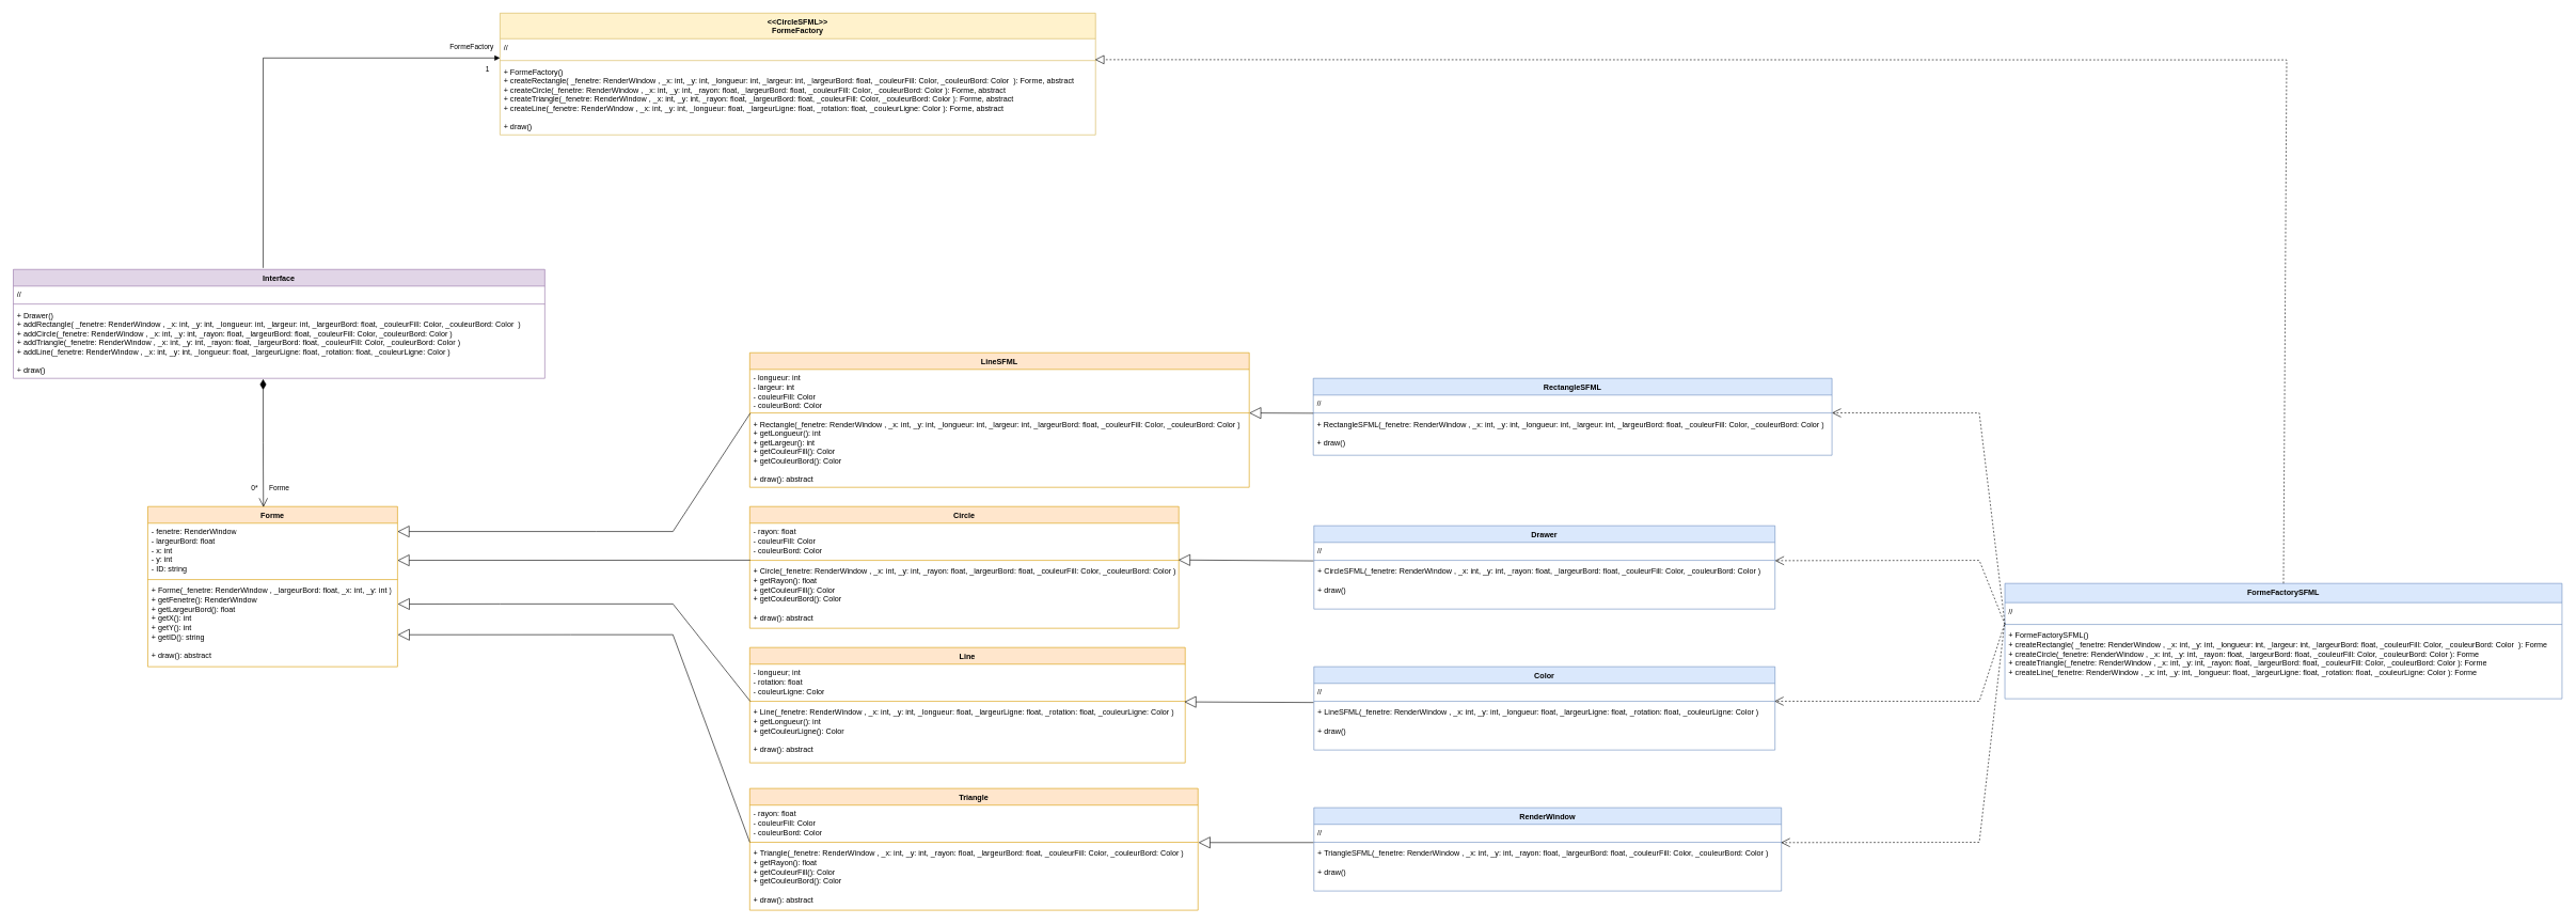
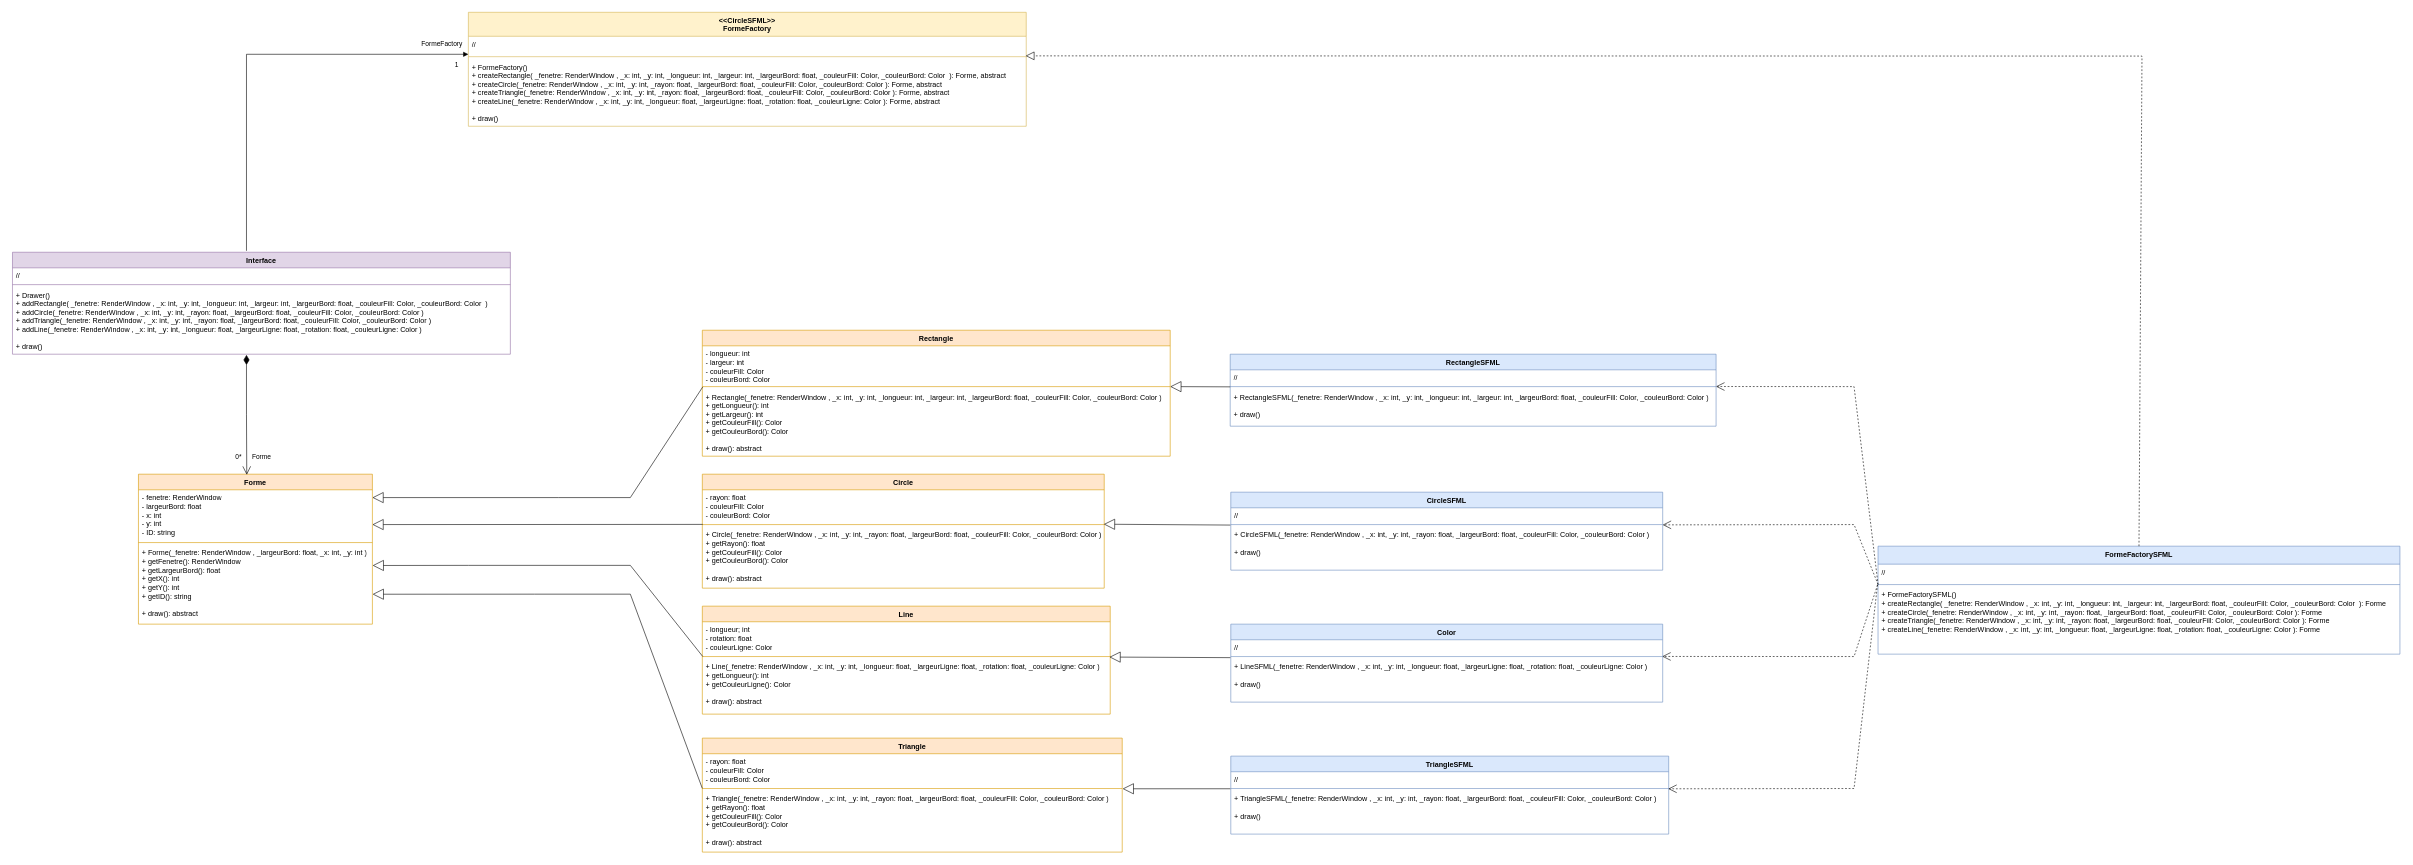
- <mxCell id="14" value="LineSFML" style="swimlane;fontStyle=1;align=center;verticalAlign=top;childLayout=stackLayout;horizontal=1;startSize=26;horizontalStack=0;resizeParent=1;resizeParentMax=0;resizeLast=0;collapsible=1;marginBottom=0;whiteSpace=wrap;html=1;fillColor=#ffe6cc;strokeColor=#d79b00;" parent="1" vertex="1"><mxGeometry y="550" width="780" height="210" as="geometry" x="1170" /></mxCell>
+ <mxCell id="14" value="Rectangle" style="swimlane;fontStyle=1;align=center;verticalAlign=top;childLayout=stackLayout;horizontal=1;startSize=26;horizontalStack=0;resizeParent=1;resizeParentMax=0;resizeLast=0;collapsible=1;marginBottom=0;whiteSpace=wrap;html=1;fillColor=#ffe6cc;strokeColor=#d79b00;" parent="1" vertex="1"><mxGeometry y="550" width="780" height="210" as="geometry" x="1170" /></mxCell>
- <mxCell id="36" value="Drawer" style="swimlane;fontStyle=1;align=center;verticalAlign=top;childLayout=stackLayout;horizontal=1;startSize=26;horizontalStack=0;resizeParent=1;resizeParentMax=0;resizeLast=0;collapsible=1;marginBottom=0;whiteSpace=wrap;html=1;fillColor=#dae8fc;strokeColor=#6c8ebf;" parent="1" vertex="1"><mxGeometry x="2051" y="820" width="720" height="130" as="geometry" /></mxCell>
+ <mxCell id="36" value="CircleSFML" style="swimlane;fontStyle=1;align=center;verticalAlign=top;childLayout=stackLayout;horizontal=1;startSize=26;horizontalStack=0;resizeParent=1;resizeParentMax=0;resizeLast=0;collapsible=1;marginBottom=0;whiteSpace=wrap;html=1;fillColor=#dae8fc;strokeColor=#6c8ebf;" parent="1" vertex="1"><mxGeometry x="2051" y="820" width="720" height="130" as="geometry" /></mxCell>
- <mxCell id="48" value="RenderWindow" style="swimlane;fontStyle=1;align=center;verticalAlign=top;childLayout=stackLayout;horizontal=1;startSize=26;horizontalStack=0;resizeParent=1;resizeParentMax=0;resizeLast=0;collapsible=1;marginBottom=0;whiteSpace=wrap;html=1;fillColor=#dae8fc;strokeColor=#6c8ebf;" parent="1" vertex="1"><mxGeometry x="2051" y="1260" width="730" height="130" as="geometry" /></mxCell>
+ <mxCell id="48" value="TriangleSFML" style="swimlane;fontStyle=1;align=center;verticalAlign=top;childLayout=stackLayout;horizontal=1;startSize=26;horizontalStack=0;resizeParent=1;resizeParentMax=0;resizeLast=0;collapsible=1;marginBottom=0;whiteSpace=wrap;html=1;fillColor=#dae8fc;strokeColor=#6c8ebf;" parent="1" vertex="1"><mxGeometry x="2051" y="1260" width="730" height="130" as="geometry" /></mxCell>
